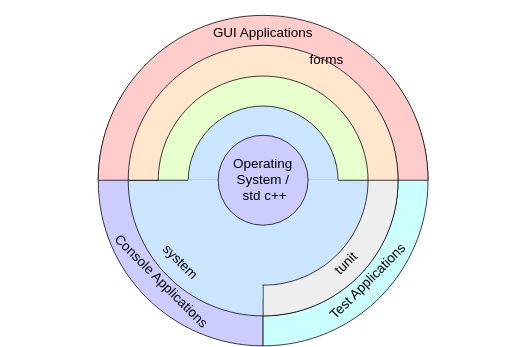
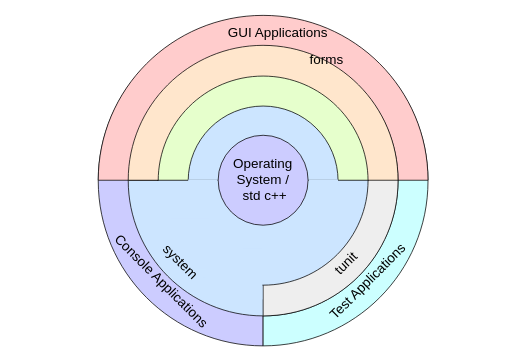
- <mxCell id="13" value="GUI Applications" style="text;html=1;strokeColor=none;fillColor=none;align=center;verticalAlign=middle;whiteSpace=wrap;fontSize=18;" parent="1" vertex="1"><mxGeometry x="278" y="33" width="144" height="20" as="geometry" /></mxCell>
+ <mxCell id="13" value="GUI Applications" style="text;html=1;strokeColor=none;fillColor=none;align=center;verticalAlign=middle;whiteSpace=wrap;fontSize=18;" parent="1" vertex="1"><mxGeometry x="298" y="33" width="144" height="20" as="geometry" /></mxCell>
